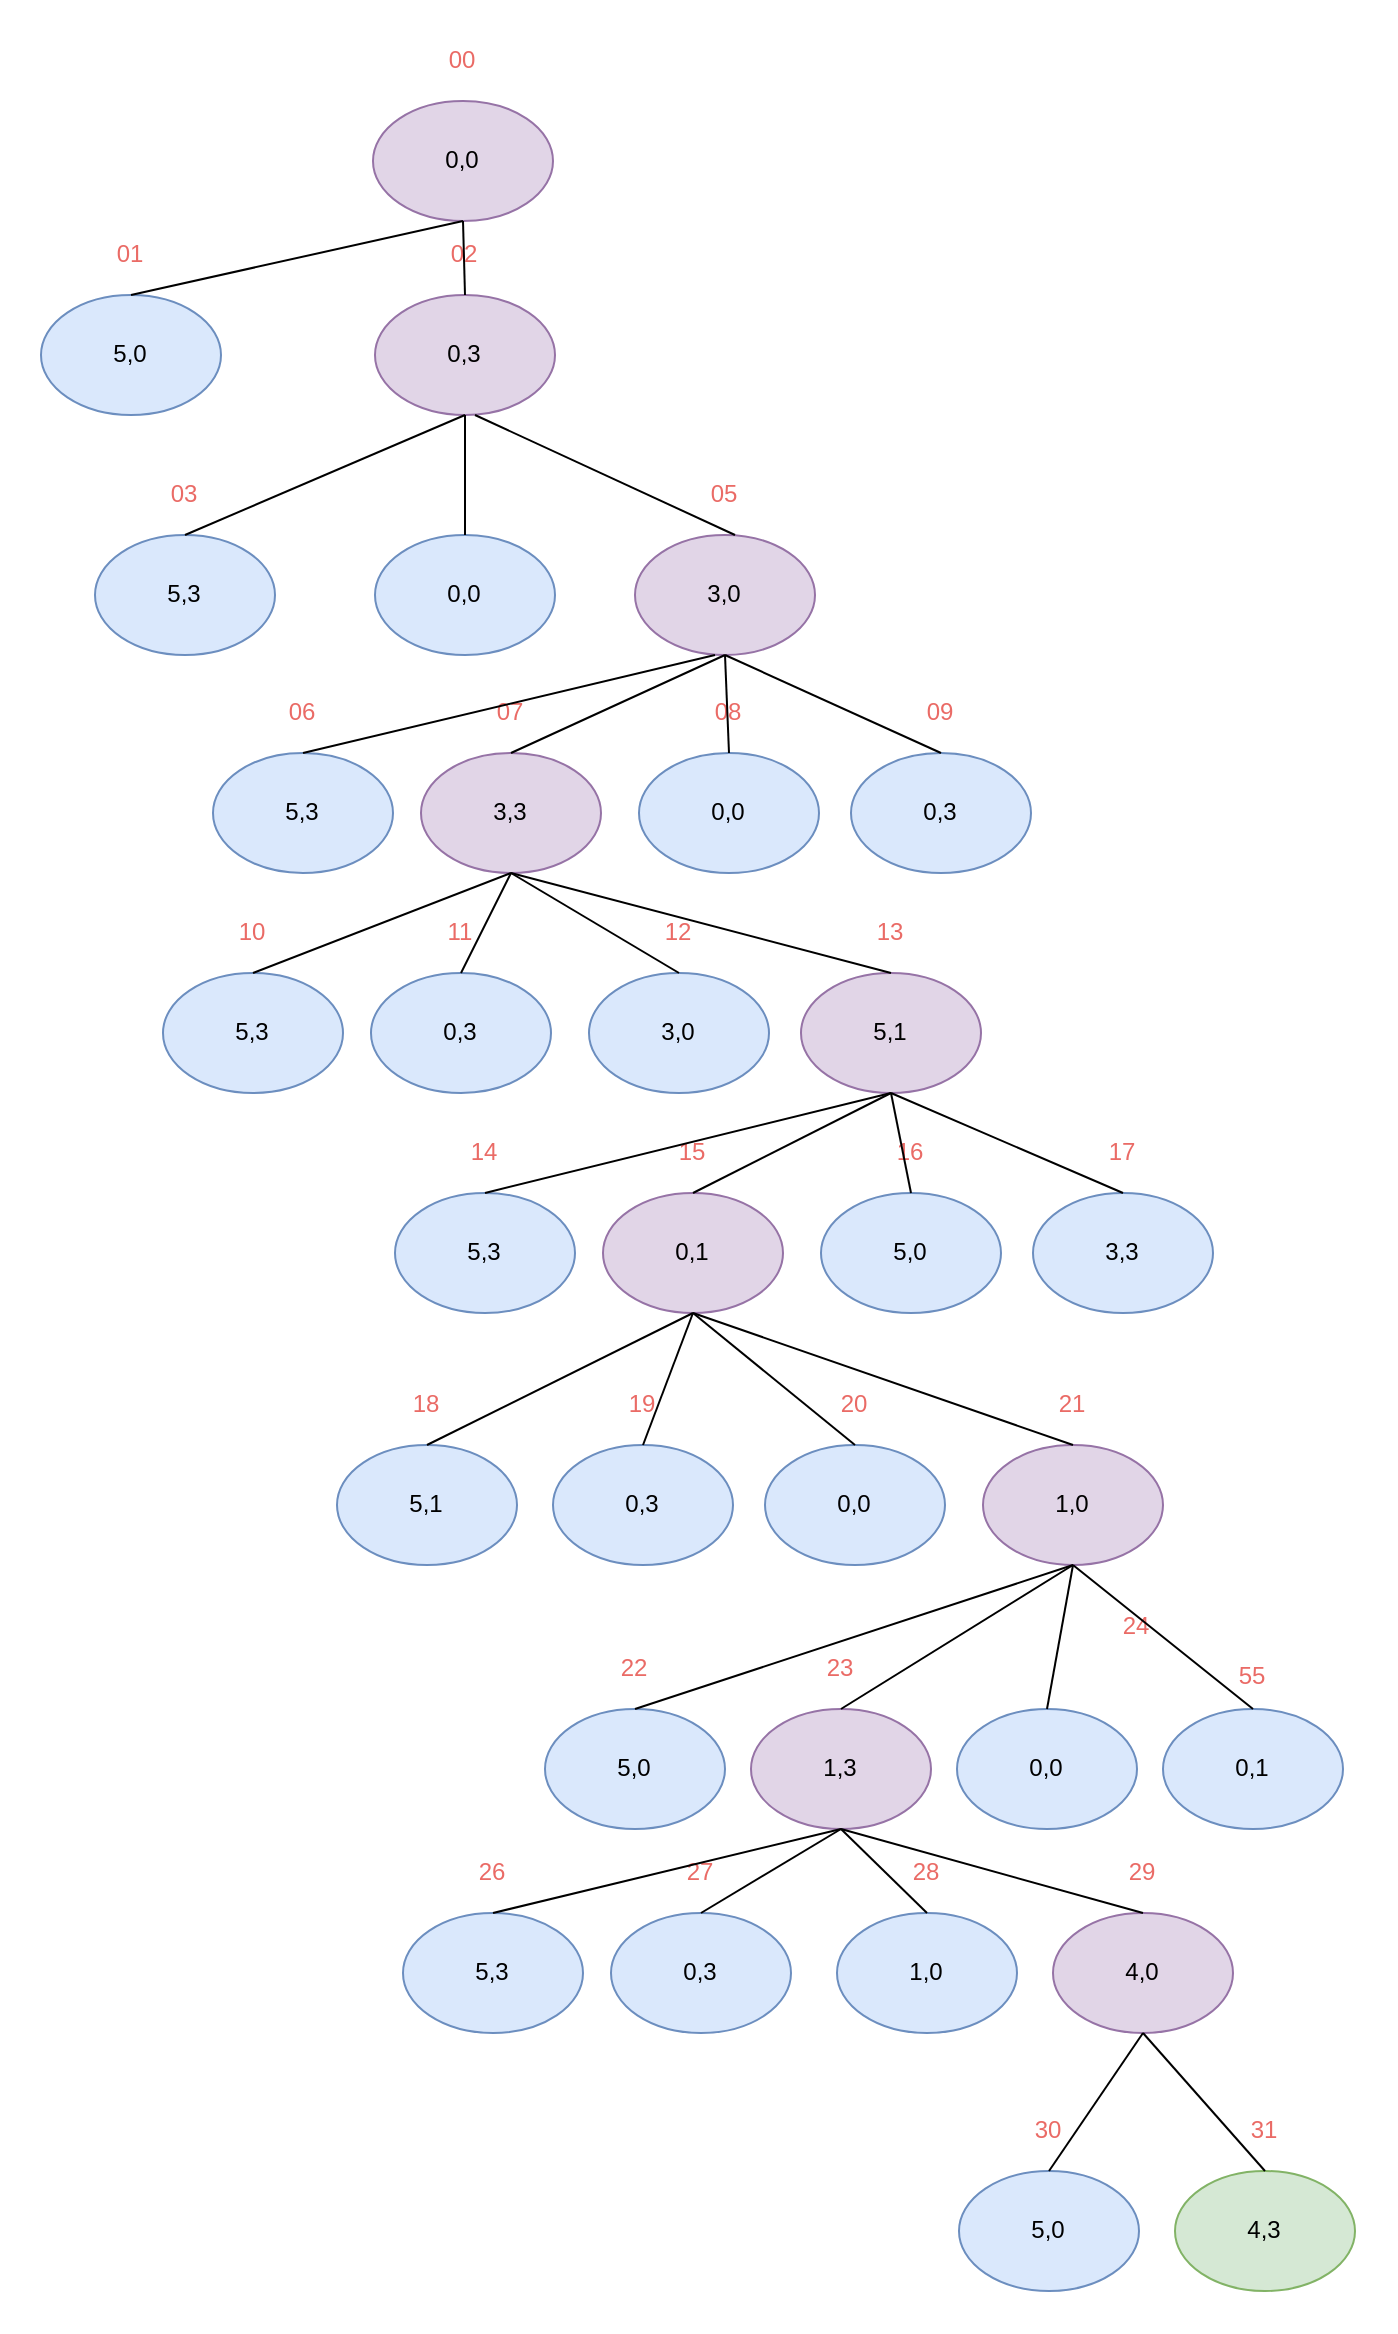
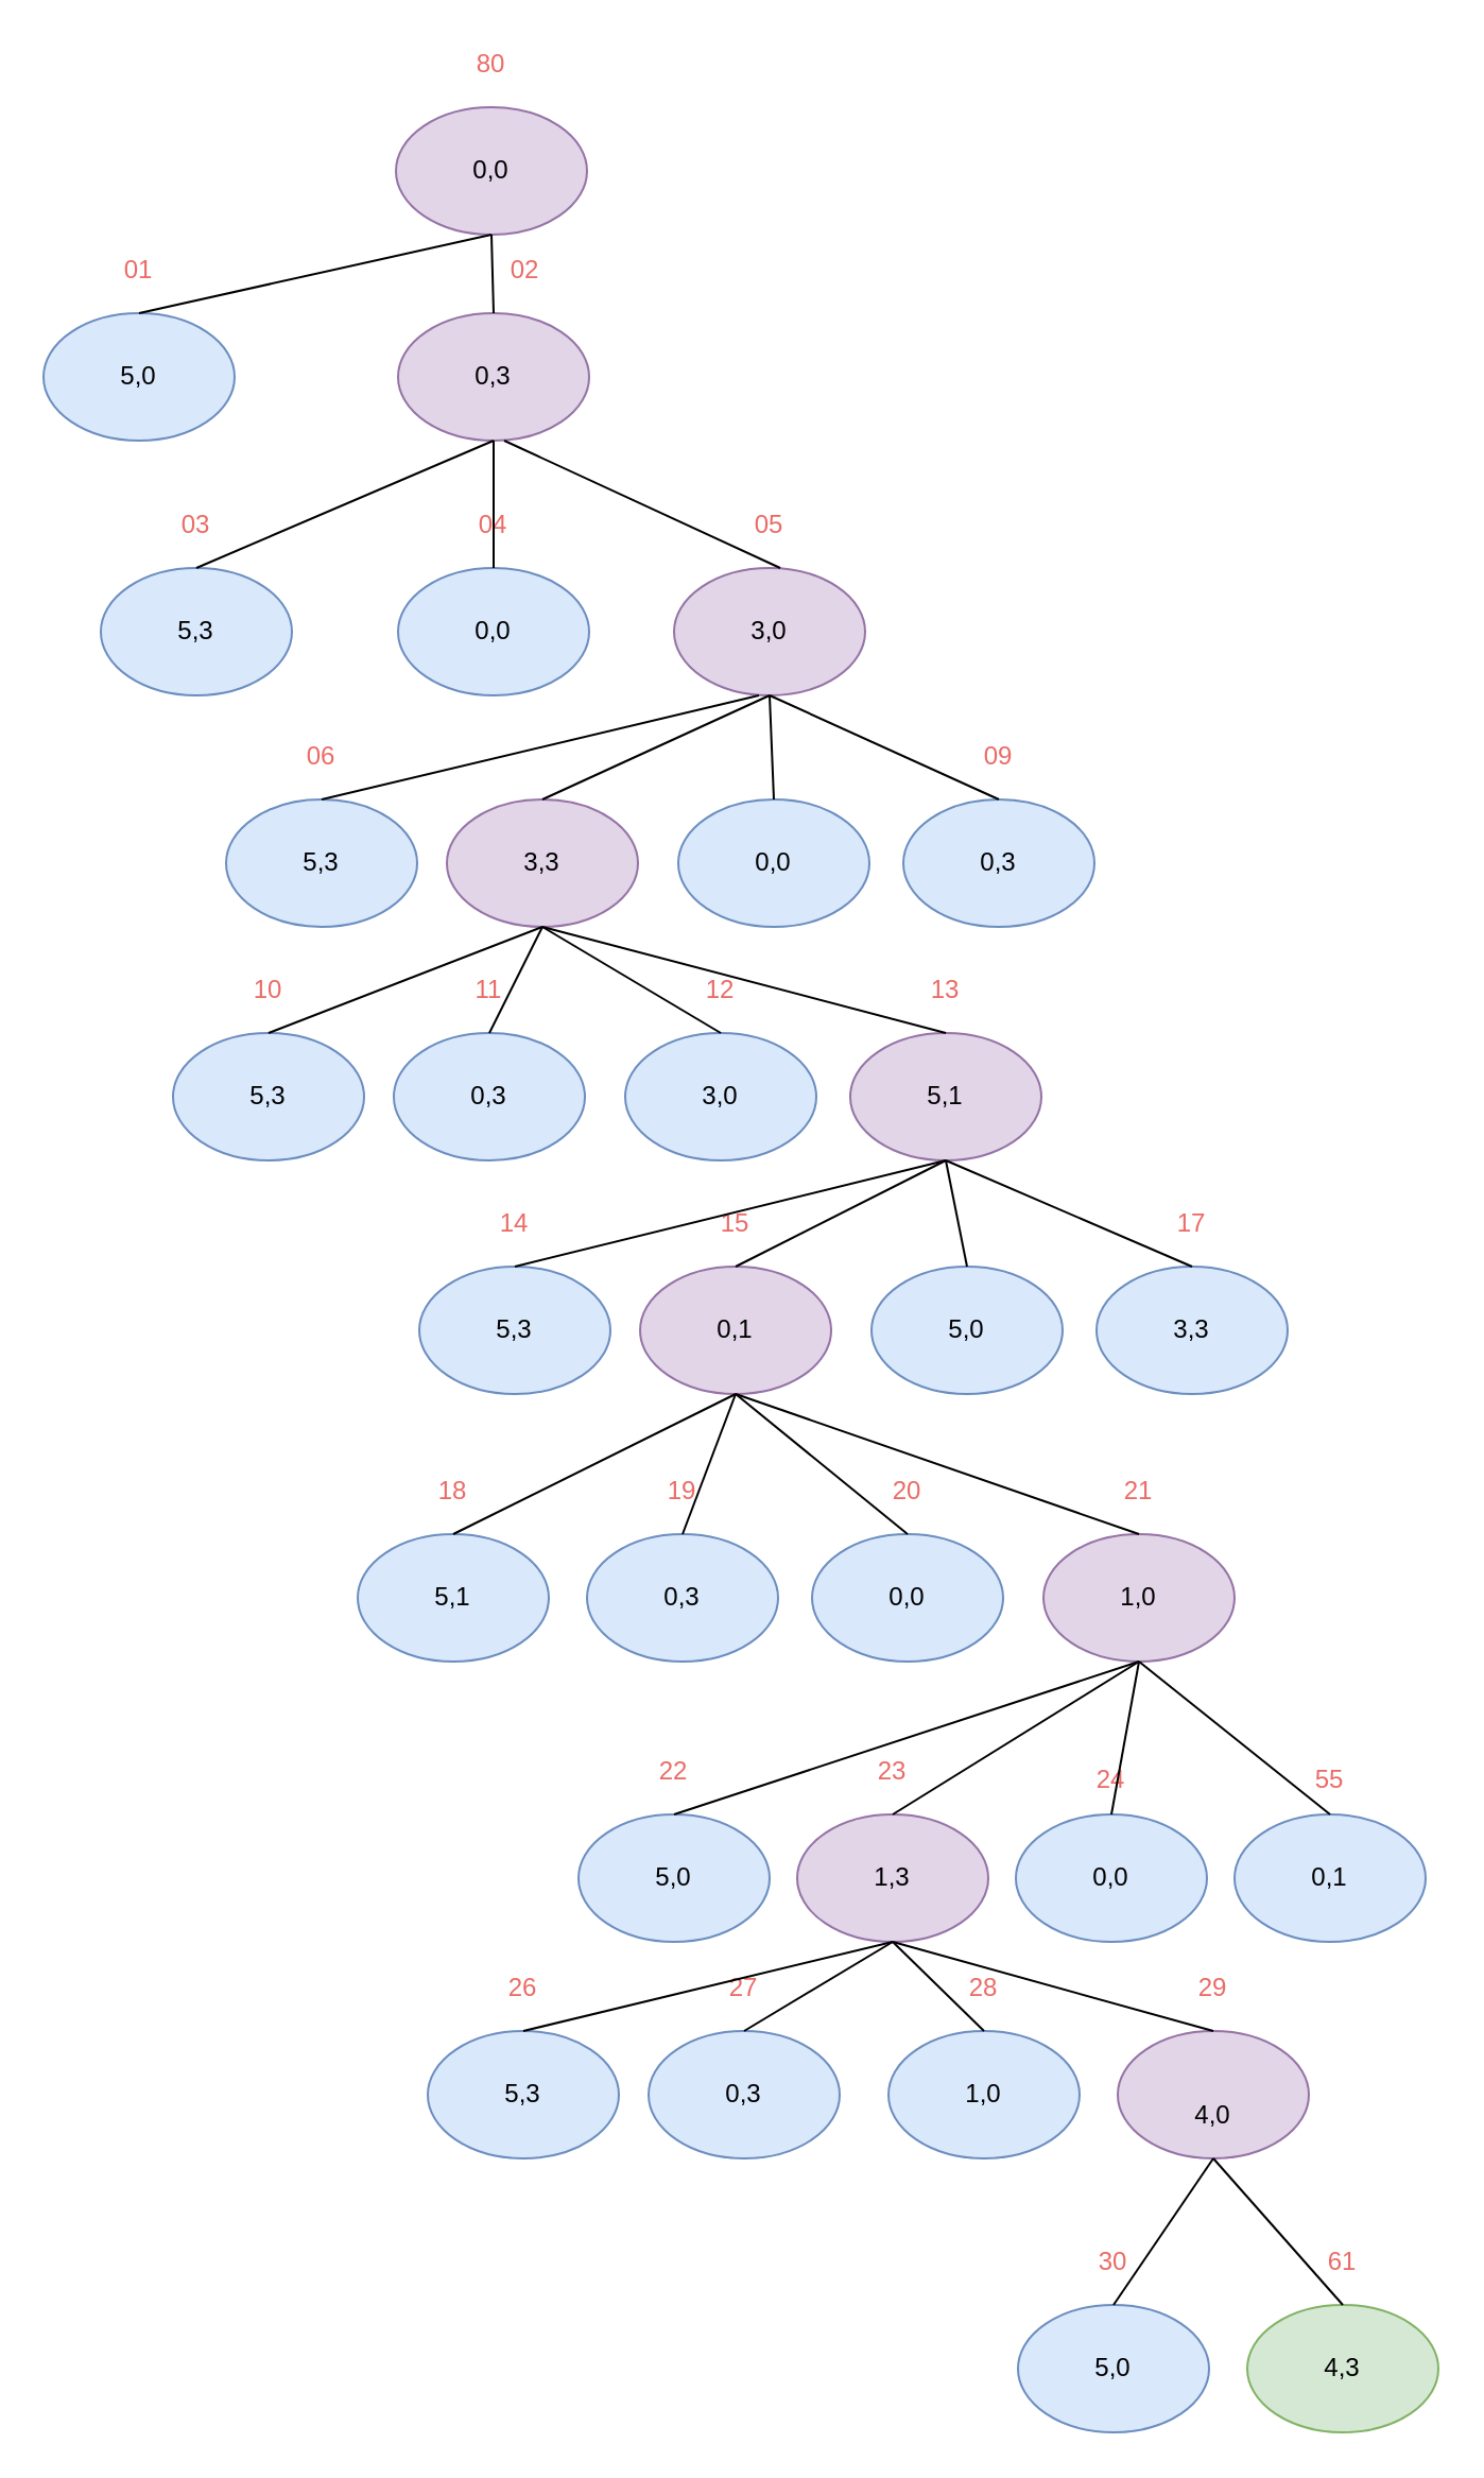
- <mxCell id="7" value="00" style="text;html=1;strokeColor=none;fillColor=none;align=center;verticalAlign=middle;whiteSpace=wrap;rounded=0;fontColor=#EA6B66;" parent="1" vertex="1"><mxGeometry x="211" y="20" width="40" height="20" as="geometry" /></mxCell>
+ <mxCell id="7" value="80" style="text;html=1;strokeColor=none;fillColor=none;align=center;verticalAlign=middle;whiteSpace=wrap;rounded=0;fontColor=#EA6B66;" parent="1" vertex="1"><mxGeometry x="211" y="20" width="40" height="20" as="geometry" /></mxCell>
- <mxCell id="6" value="02" style="text;html=1;strokeColor=none;fillColor=none;align=center;verticalAlign=middle;whiteSpace=wrap;rounded=0;fontColor=#EA6B66;" parent="1" vertex="1"><mxGeometry x="212" y="117" width="40" height="20" as="geometry" /></mxCell>
+ <mxCell id="6" value="02" style="text;html=1;strokeColor=none;fillColor=none;align=center;verticalAlign=middle;whiteSpace=wrap;rounded=0;fontColor=#EA6B66;" parent="1" vertex="1"><mxGeometry x="227" y="117" width="40" height="20" as="geometry" /></mxCell>
+ <mxCell id="13" value="04" style="text;html=1;strokeColor=none;fillColor=none;align=center;verticalAlign=middle;whiteSpace=wrap;rounded=0;fontColor=#EA6B66;" parent="1" vertex="1"><mxGeometry x="212" y="237" width="40" height="20" as="geometry" /></mxCell>
- <mxCell id="23" value="07" style="text;html=1;strokeColor=none;fillColor=none;align=center;verticalAlign=middle;whiteSpace=wrap;rounded=0;fontColor=#EA6B66;" parent="1" vertex="1"><mxGeometry x="235" y="346" width="40" height="20" as="geometry" /></mxCell>
- <mxCell id="26" value="08" style="text;html=1;strokeColor=none;fillColor=none;align=center;verticalAlign=middle;whiteSpace=wrap;rounded=0;fontColor=#EA6B66;" parent="1" vertex="1"><mxGeometry x="344" y="346" width="40" height="20" as="geometry" /></mxCell>
- <mxCell id="54" value="16" style="text;html=1;strokeColor=none;fillColor=none;align=center;verticalAlign=middle;whiteSpace=wrap;rounded=0;fontColor=#EA6B66;" parent="1" vertex="1"><mxGeometry x="435" y="566" width="40" height="20" as="geometry" /></mxCell>
- <mxCell id="92" value="24" style="text;html=1;strokeColor=none;fillColor=none;align=center;verticalAlign=middle;whiteSpace=wrap;rounded=0;fontColor=#EA6B66;" vertex="1" parent="1"><mxGeometry x="548" y="803" width="40" height="20" as="geometry" /></mxCell>
+ <mxCell id="92" value="24" style="text;html=1;strokeColor=none;fillColor=none;align=center;verticalAlign=middle;whiteSpace=wrap;rounded=0;fontColor=#EA6B66;" vertex="1" parent="1"><mxGeometry x="503" y="828" width="40" height="20" as="geometry" /></mxCell>
- <mxCell id="106" value="4,0" style="text;html=1;strokeColor=none;fillColor=none;align=center;verticalAlign=middle;whiteSpace=wrap;rounded=0;" vertex="1" parent="1"><mxGeometry x="551" y="976" width="40" height="20" as="geometry" /></mxCell>
+ <mxCell id="106" value="4,0" style="text;html=1;strokeColor=none;fillColor=none;align=center;verticalAlign=middle;whiteSpace=wrap;rounded=0;" vertex="1" parent="1"><mxGeometry x="551" y="986" width="40" height="20" as="geometry" /></mxCell>
- <mxCell id="114" value="31" style="text;html=1;strokeColor=none;fillColor=none;align=center;verticalAlign=middle;whiteSpace=wrap;rounded=0;fontColor=#EA6B66;" vertex="1" parent="1"><mxGeometry x="612" y="1055" width="40" height="20" as="geometry" /></mxCell>
+ <mxCell id="114" value="61" style="text;html=1;strokeColor=none;fillColor=none;align=center;verticalAlign=middle;whiteSpace=wrap;rounded=0;fontColor=#EA6B66;" vertex="1" parent="1"><mxGeometry x="612" y="1055" width="40" height="20" as="geometry" /></mxCell>
